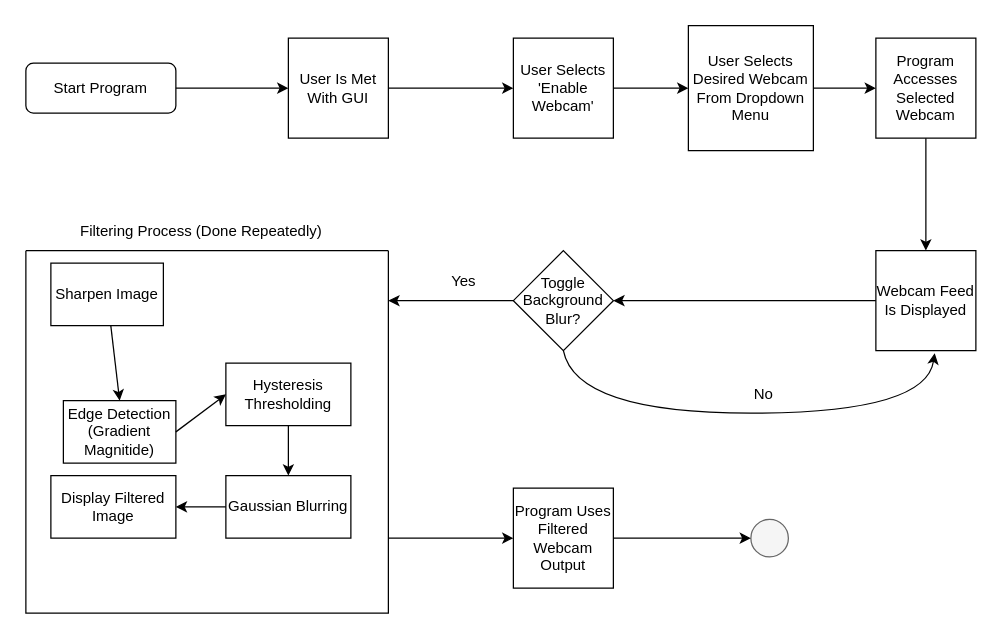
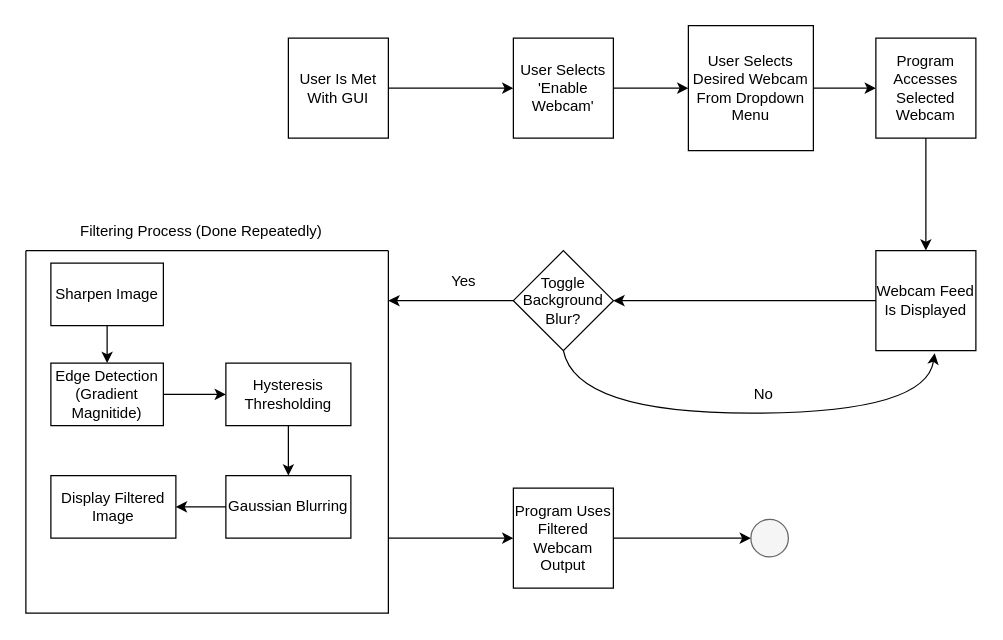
- <mxCell id="2" value="Start Program" style="rounded=1;whiteSpace=wrap;html=1;fontSize=12;glass=0;strokeWidth=1;shadow=0;" parent="1" vertex="1"><mxGeometry x="20" y="50" width="120" height="40" as="geometry" /></mxCell>
- <mxCell id="4" value="" style="endArrow=classic;html=1;rounded=0;entryX=0;entryY=0.5;entryDx=0;entryDy=0;exitX=1;exitY=0.5;exitDx=0;exitDy=0;" edge="1" parent="1" source="2" target="3"><mxGeometry width="50" height="50" relative="1" as="geometry"><mxPoint x="170" y="180" as="sourcePoint" /><mxPoint x="160" y="250" as="targetPoint" /></mxGeometry></mxCell>
- <mxCell id="15" value="&lt;div&gt;Edge Detection &lt;br&gt;&lt;/div&gt;&lt;div&gt;(Gradient Magnitide)&lt;br&gt;&lt;/div&gt;" style="rounded=0;whiteSpace=wrap;html=1;" vertex="1" parent="13"><mxGeometry x="30" y="120" width="90" height="50" as="geometry" /></mxCell>
+ <mxCell id="15" value="&lt;div&gt;Edge Detection &lt;br&gt;&lt;/div&gt;&lt;div&gt;(Gradient Magnitide)&lt;br&gt;&lt;/div&gt;" style="rounded=0;whiteSpace=wrap;html=1;" vertex="1" parent="13"><mxGeometry x="20" y="90" width="90" height="50" as="geometry" /></mxCell>
